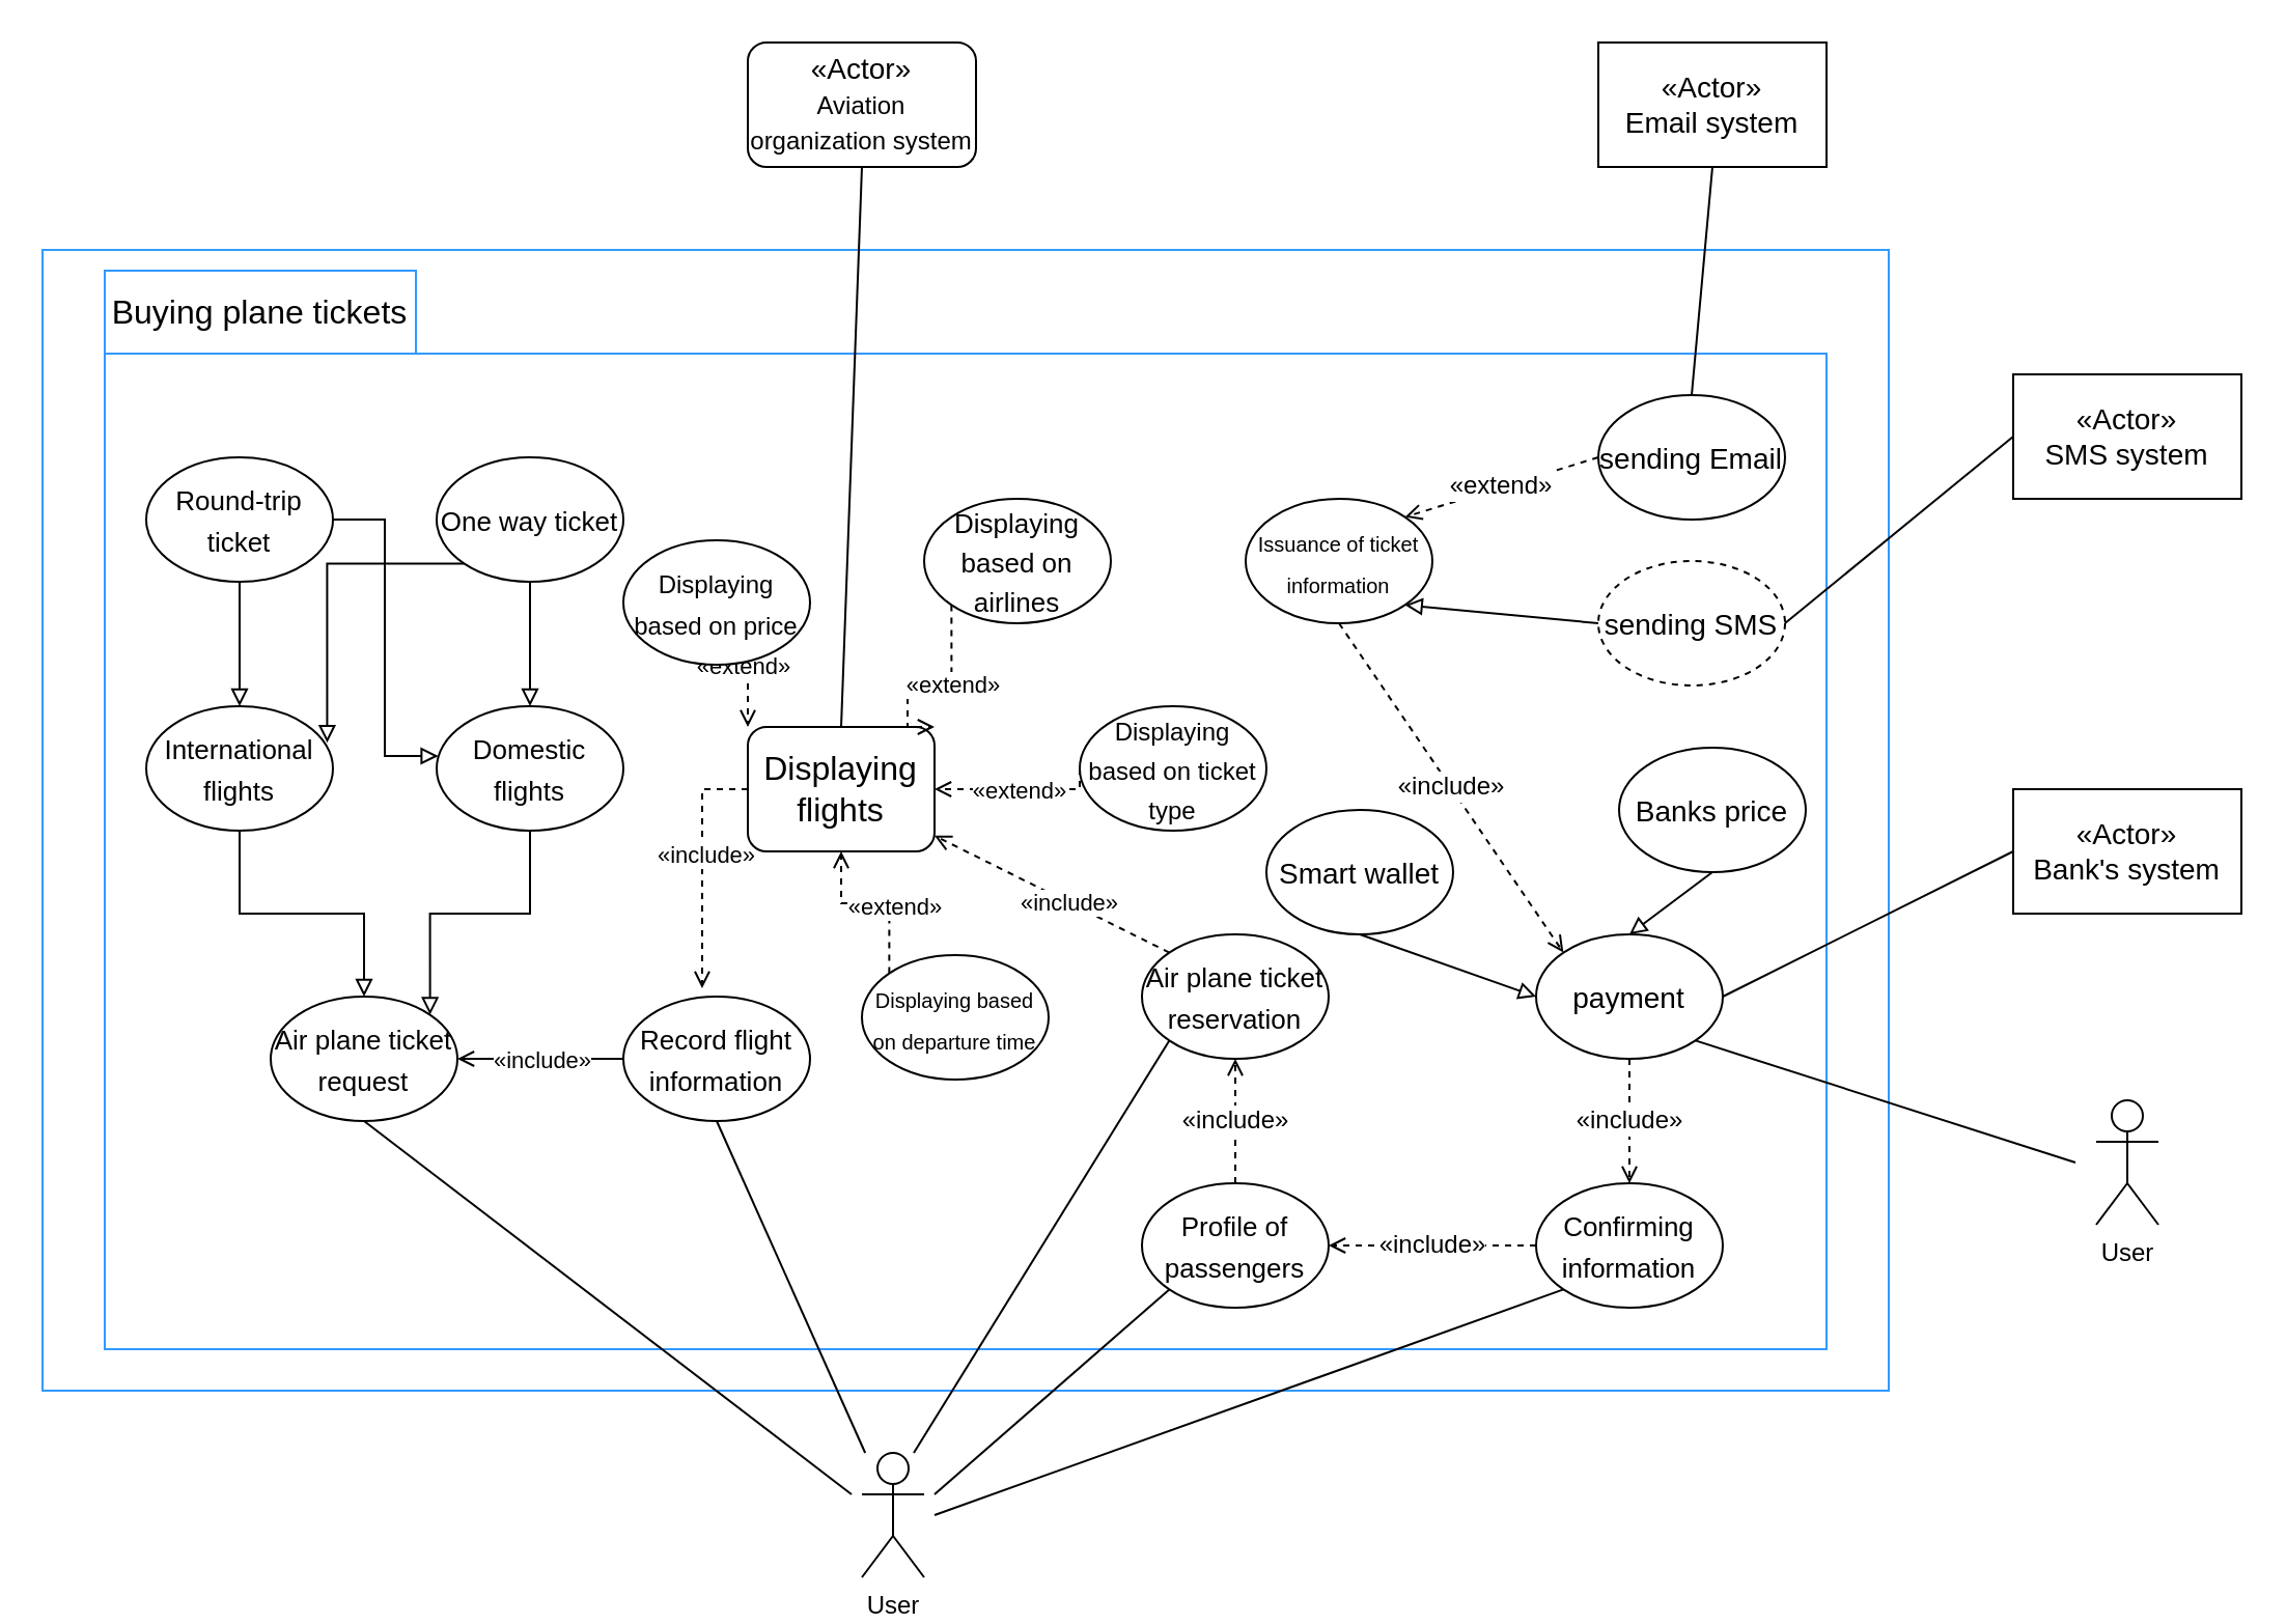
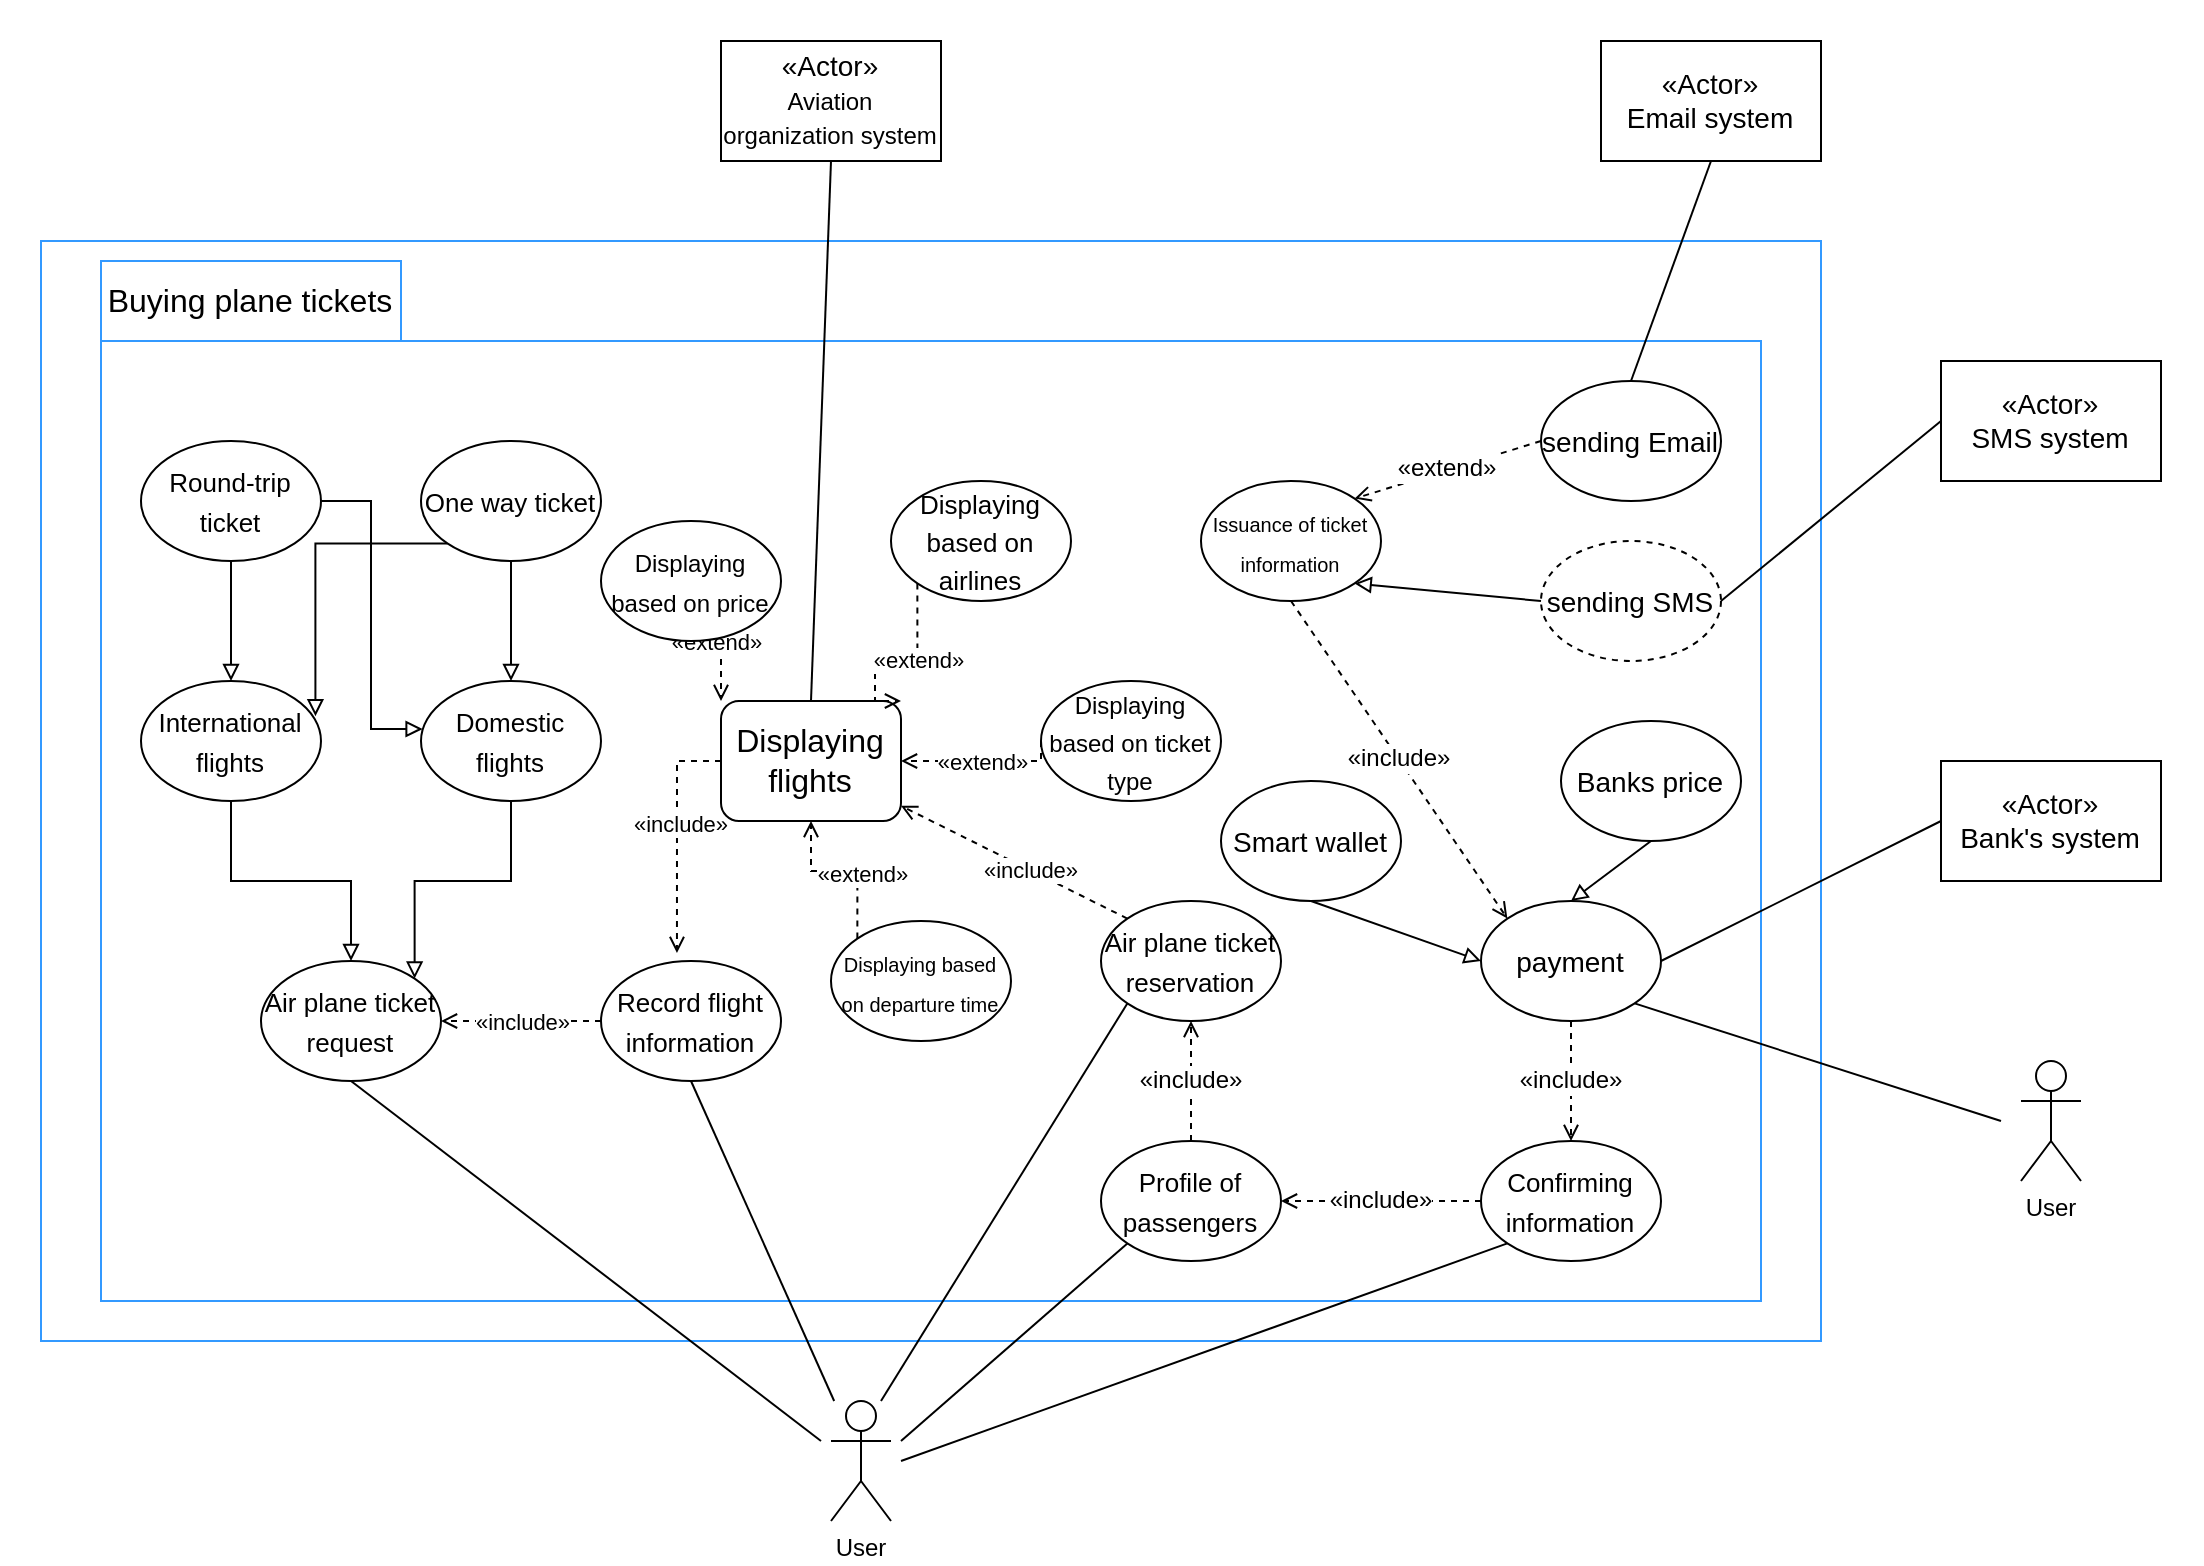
- <mxCell id="53" value="&lt;font style=&quot;font-size: 12px;&quot;&gt;&lt;span style=&quot;font-size: 14px;&quot;&gt;«Actor»&lt;/span&gt;&lt;br&gt;Aviation organization system&lt;/font&gt;" style="whiteSpace=wrap;html=1;fontFamily=Helvetica;fontSize=14;fontColor=#000000;rounded=1;" parent="1" vertex="1"><mxGeometry x="360" y="20" width="110" height="60" as="geometry" /></mxCell>
+ <mxCell id="53" value="&lt;font style=&quot;font-size: 12px;&quot;&gt;&lt;span style=&quot;font-size: 14px;&quot;&gt;«Actor»&lt;/span&gt;&lt;br&gt;Aviation organization system&lt;/font&gt;" style="rounded=0;whiteSpace=wrap;html=1;fontFamily=Helvetica;fontSize=14;fontColor=#000000;" parent="1" vertex="1"><mxGeometry x="360" y="20" width="110" height="60" as="geometry" /></mxCell>
- <mxCell id="67" value="«Actor»&lt;br&gt;Email system" style="rounded=0;whiteSpace=wrap;html=1;fontFamily=Helvetica;fontSize=14;fontColor=#000000;" parent="1" vertex="1"><mxGeometry x="770" y="20" width="110" height="60" as="geometry" /></mxCell>
+ <mxCell id="67" value="«Actor»&lt;br&gt;Email system" style="rounded=0;whiteSpace=wrap;html=1;fontFamily=Helvetica;fontSize=14;fontColor=#000000;" parent="1" vertex="1"><mxGeometry x="800" y="20" width="110" height="60" as="geometry" /></mxCell>
- <mxCell id="9" style="edgeStyle=orthogonalEdgeStyle;rounded=0;orthogonalLoop=1;jettySize=auto;html=1;exitX=0;exitY=0.5;exitDx=0;exitDy=0;strokeColor=#000000;fontFamily=Helvetica;fontSize=10;fontColor=#000000;endArrow=open;endFill=0;dashed=0;" parent="1" source="11" target="8" edge="1"><mxGeometry relative="1" as="geometry" /></mxCell>
+ <mxCell id="9" style="edgeStyle=orthogonalEdgeStyle;rounded=0;orthogonalLoop=1;jettySize=auto;html=1;exitX=0;exitY=0.5;exitDx=0;exitDy=0;strokeColor=#000000;fontFamily=Helvetica;fontSize=10;fontColor=#000000;endArrow=open;endFill=0;dashed=1;" parent="1" source="11" target="8" edge="1"><mxGeometry relative="1" as="geometry" /></mxCell>
